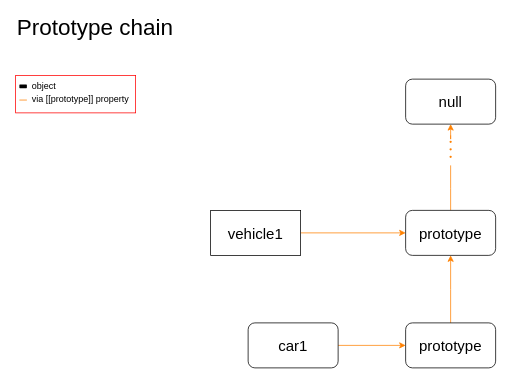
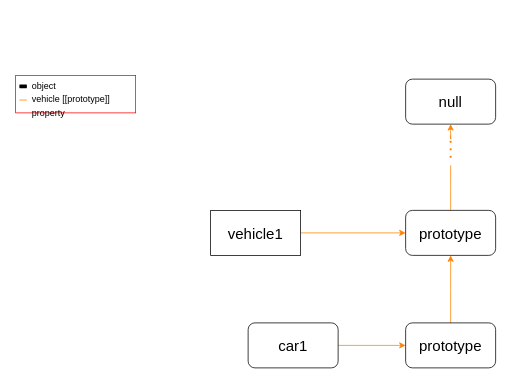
- <mxCell id="6" value="Prototype chain" style="text;html=1;strokeColor=none;fillColor=none;align=left;verticalAlign=middle;whiteSpace=wrap;rounded=0;fontSize=30;" parent="1" vertex="1"><mxGeometry x="20" y="20" width="220" height="30" as="geometry" /></mxCell>
- <mxCell id="7" value="&lt;font style=&quot;font-size: 12px ; line-height: 150%&quot;&gt;&lt;span&gt;object&lt;/span&gt;&lt;br&gt;&lt;span&gt;via [[prototype]] property&lt;br&gt;&lt;/span&gt;&lt;/font&gt;" style="rounded=0;whiteSpace=wrap;html=1;fillColor=none;fontSize=10;align=left;strokeColor=#FF0000;verticalAlign=top;spacingLeft=22;strokeWidth=1;spacing=0;spacingTop=0;" parent="1" vertex="1"><mxGeometry x="20" y="100" width="160" height="50" as="geometry" /></mxCell>
+ <mxCell id="7" value="&lt;font style=&quot;font-size: 12px ; line-height: 150%&quot;&gt;&lt;span&gt;object&lt;/span&gt;&lt;br&gt;&lt;span&gt;vehicle [[prototype]] property&lt;br&gt;&lt;/span&gt;&lt;/font&gt;" style="rounded=0;whiteSpace=wrap;html=1;fillColor=none;fontSize=10;align=left;strokeColor=#FF0000;verticalAlign=top;spacingLeft=22;strokeWidth=1;spacing=0;spacingTop=0;" parent="1" vertex="1"><mxGeometry x="20" y="100" width="160" height="50" as="geometry" /></mxCell>
